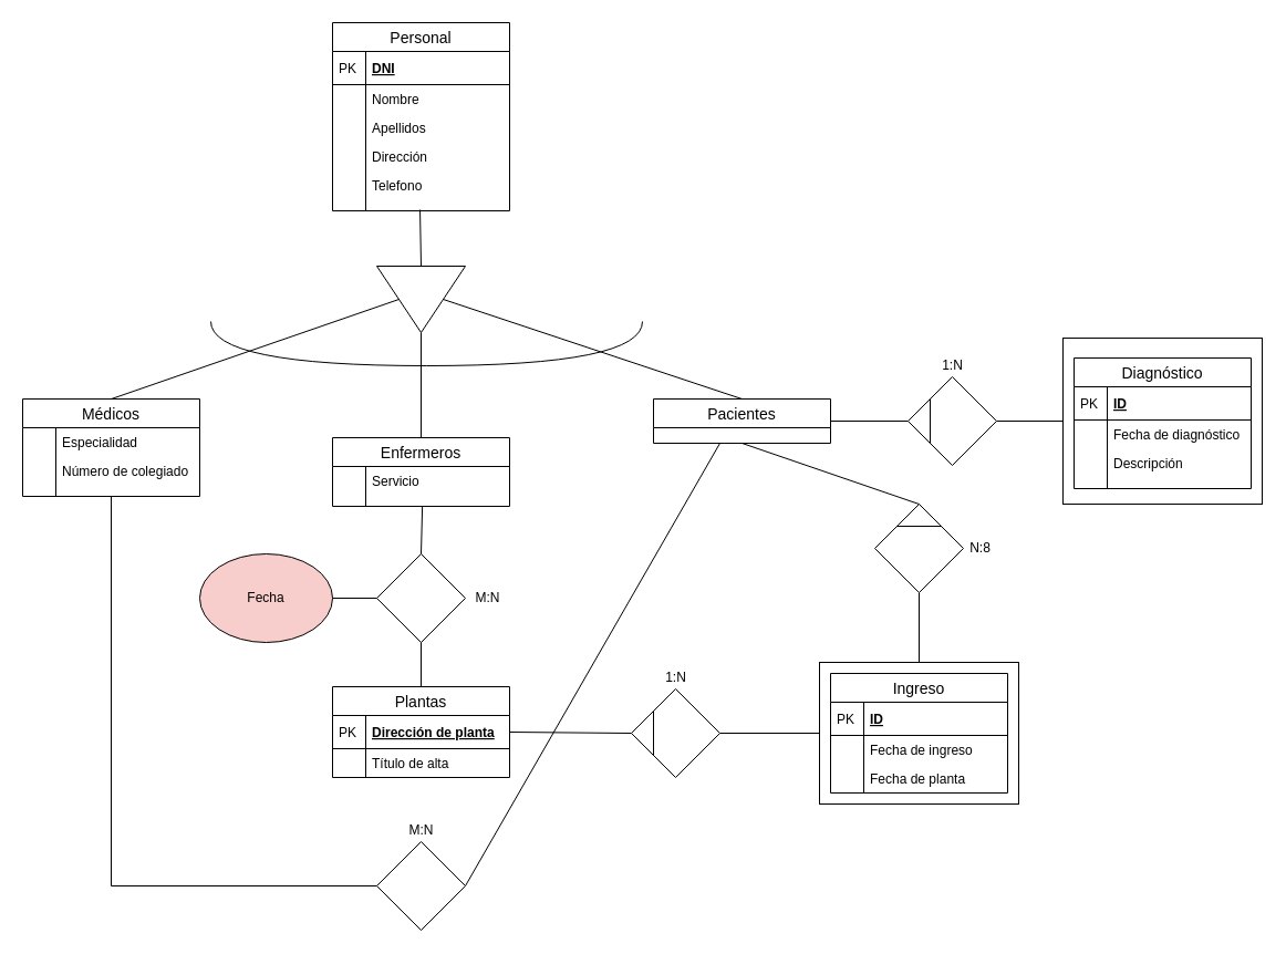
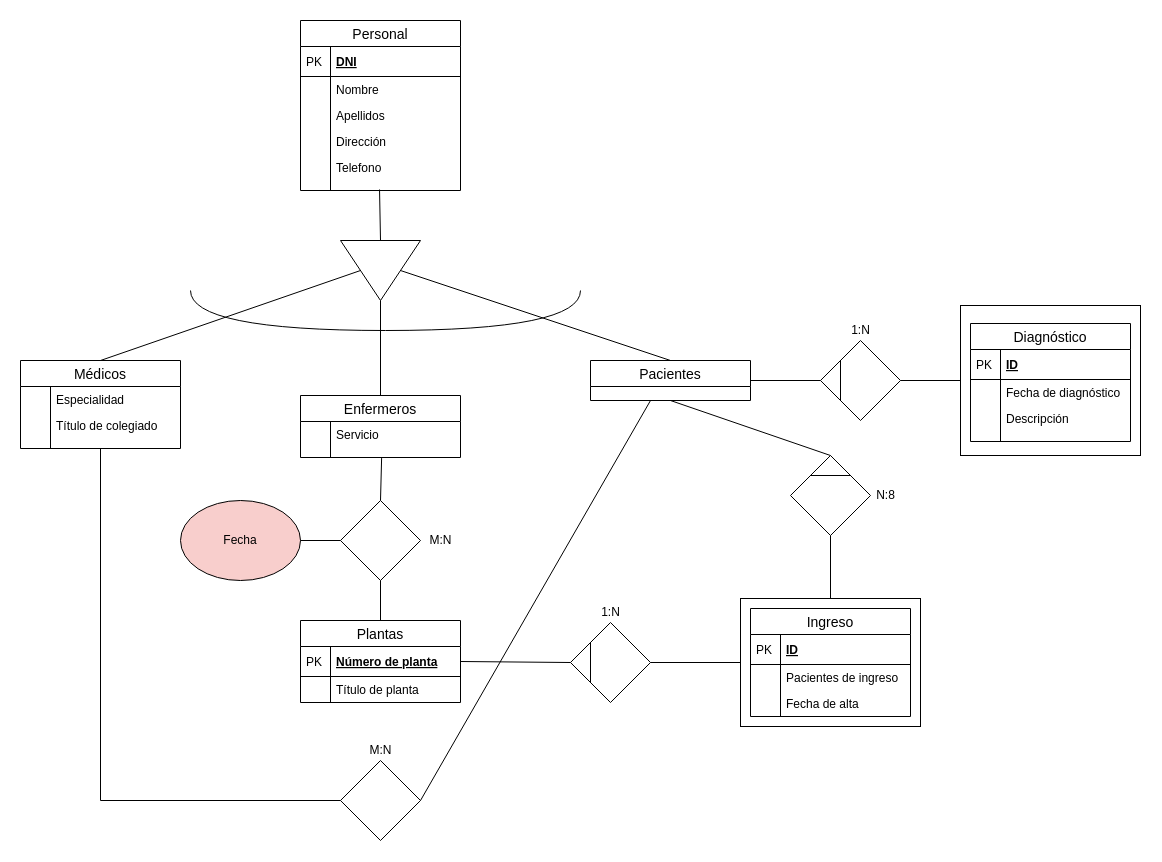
- <mxCell id="26" value="Número de colegiado" style="shape=partialRectangle;top=0;left=0;right=0;bottom=0;align=left;verticalAlign=top;fillColor=none;spacingLeft=34;spacingRight=4;overflow=hidden;rotatable=0;points=[[0,0.5],[1,0.5]];portConstraint=eastwest;dropTarget=0;fontSize=12;" parent="23" vertex="1"><mxGeometry y="52" width="160" height="26" as="geometry" /></mxCell>
+ <mxCell id="26" value="Título de colegiado" style="shape=partialRectangle;top=0;left=0;right=0;bottom=0;align=left;verticalAlign=top;fillColor=none;spacingLeft=34;spacingRight=4;overflow=hidden;rotatable=0;points=[[0,0.5],[1,0.5]];portConstraint=eastwest;dropTarget=0;fontSize=12;" parent="23" vertex="1"><mxGeometry y="52" width="160" height="26" as="geometry" /></mxCell>
- <mxCell id="53" value="Dirección de planta" style="shape=partialRectangle;top=0;left=0;right=0;bottom=1;align=left;verticalAlign=middle;fillColor=none;spacingLeft=34;spacingRight=4;overflow=hidden;rotatable=0;points=[[0,0.5],[1,0.5]];portConstraint=eastwest;dropTarget=0;fontStyle=5;fontSize=12;" parent="52" vertex="1"><mxGeometry y="26" width="160" height="30" as="geometry" /></mxCell>
+ <mxCell id="53" value="Número de planta" style="shape=partialRectangle;top=0;left=0;right=0;bottom=1;align=left;verticalAlign=middle;fillColor=none;spacingLeft=34;spacingRight=4;overflow=hidden;rotatable=0;points=[[0,0.5],[1,0.5]];portConstraint=eastwest;dropTarget=0;fontStyle=5;fontSize=12;" parent="52" vertex="1"><mxGeometry y="26" width="160" height="30" as="geometry" /></mxCell>
- <mxCell id="68" value="Fecha de ingreso" style="shape=partialRectangle;top=0;left=0;right=0;bottom=0;align=left;verticalAlign=top;fillColor=none;spacingLeft=34;spacingRight=4;overflow=hidden;rotatable=0;points=[[0,0.5],[1,0.5]];portConstraint=eastwest;dropTarget=0;fontSize=12;" parent="65" vertex="1"><mxGeometry y="56" width="160" height="26" as="geometry" /></mxCell>
+ <mxCell id="68" value="Pacientes de ingreso" style="shape=partialRectangle;top=0;left=0;right=0;bottom=0;align=left;verticalAlign=top;fillColor=none;spacingLeft=34;spacingRight=4;overflow=hidden;rotatable=0;points=[[0,0.5],[1,0.5]];portConstraint=eastwest;dropTarget=0;fontSize=12;" parent="65" vertex="1"><mxGeometry y="56" width="160" height="26" as="geometry" /></mxCell>
- <mxCell id="55" value="Título de alta" style="shape=partialRectangle;top=0;left=0;right=0;bottom=0;align=left;verticalAlign=top;fillColor=none;spacingLeft=34;spacingRight=4;overflow=hidden;rotatable=0;points=[[0,0.5],[1,0.5]];portConstraint=eastwest;dropTarget=0;fontSize=12;" parent="52" vertex="1"><mxGeometry y="56" width="160" height="26" as="geometry" /></mxCell>
+ <mxCell id="55" value="Título de planta" style="shape=partialRectangle;top=0;left=0;right=0;bottom=0;align=left;verticalAlign=top;fillColor=none;spacingLeft=34;spacingRight=4;overflow=hidden;rotatable=0;points=[[0,0.5],[1,0.5]];portConstraint=eastwest;dropTarget=0;fontSize=12;" parent="52" vertex="1"><mxGeometry y="56" width="160" height="26" as="geometry" /></mxCell>
- <mxCell id="70" value="Fecha de planta" style="shape=partialRectangle;top=0;left=0;right=0;bottom=0;align=left;verticalAlign=top;fillColor=none;spacingLeft=34;spacingRight=4;overflow=hidden;rotatable=0;points=[[0,0.5],[1,0.5]];portConstraint=eastwest;dropTarget=0;fontSize=12;" parent="65" vertex="1"><mxGeometry y="82" width="160" height="26" as="geometry" /></mxCell>
+ <mxCell id="70" value="Fecha de alta" style="shape=partialRectangle;top=0;left=0;right=0;bottom=0;align=left;verticalAlign=top;fillColor=none;spacingLeft=34;spacingRight=4;overflow=hidden;rotatable=0;points=[[0,0.5],[1,0.5]];portConstraint=eastwest;dropTarget=0;fontSize=12;" parent="65" vertex="1"><mxGeometry y="82" width="160" height="26" as="geometry" /></mxCell>
